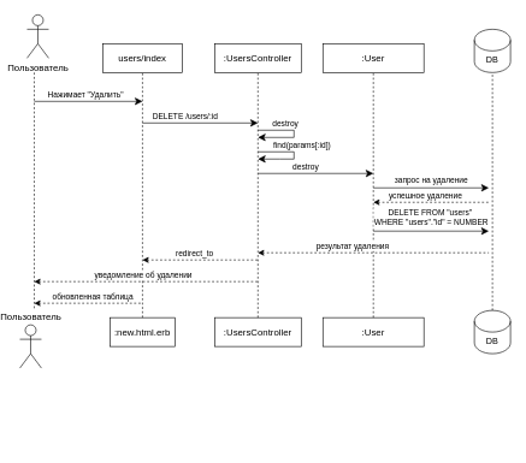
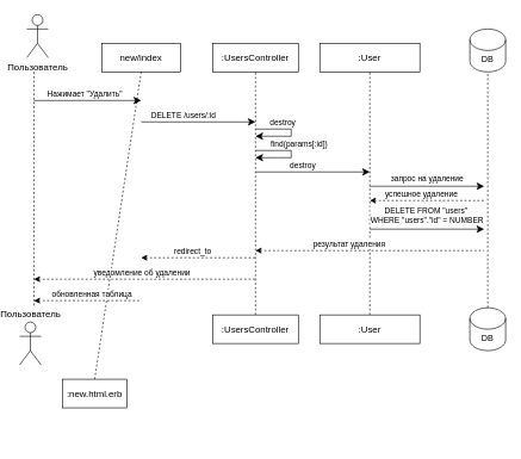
- <mxCell id="5" value="users/index" style="rounded=0;whiteSpace=wrap;html=1;fontSize=13;" parent="1" vertex="1"><mxGeometry x="135" y="60" width="110" height="40" as="geometry" /></mxCell>
+ <mxCell id="5" value="new/index" style="rounded=0;whiteSpace=wrap;html=1;fontSize=13;" parent="1" vertex="1"><mxGeometry x="135" y="60" width="110" height="40" as="geometry" /></mxCell>
- <mxCell id="6" value=":new.html.erb" style="rounded=0;whiteSpace=wrap;html=1;fontSize=13;" parent="1" vertex="1"><mxGeometry x="145" y="440" width="90" height="40" as="geometry" /></mxCell>
+ <mxCell id="6" value=":new.html.erb" style="rounded=0;whiteSpace=wrap;html=1;fontSize=13;" parent="1" vertex="1"><mxGeometry x="80" y="530" width="90" height="40" as="geometry" /></mxCell>
